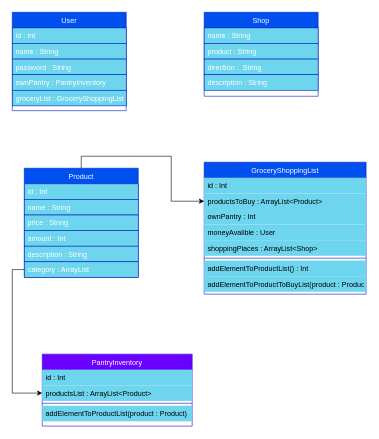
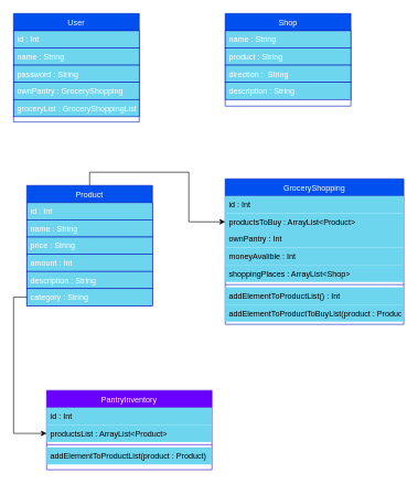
- <mxCell id="6" value="ownPantry : PantryInventory" style="text;align=left;verticalAlign=top;spacingLeft=4;spacingRight=4;overflow=hidden;rotatable=0;points=[[0,0.5],[1,0.5]];portConstraint=eastwest;rounded=0;shadow=0;html=0;fillColor=#6ED5EF;fontColor=#ffffff;strokeColor=#001DBC;" vertex="1" parent="2"><mxGeometry y="104" width="190" height="26" as="geometry" /></mxCell>
+ <mxCell id="6" value="ownPantry : GroceryShopping" style="text;align=left;verticalAlign=top;spacingLeft=4;spacingRight=4;overflow=hidden;rotatable=0;points=[[0,0.5],[1,0.5]];portConstraint=eastwest;rounded=0;shadow=0;html=0;fillColor=#6ED5EF;fontColor=#ffffff;strokeColor=#001DBC;" vertex="1" parent="2"><mxGeometry y="104" width="190" height="26" as="geometry" /></mxCell>
- <mxCell id="21" value="GroceryShoppingList" style="swimlane;fontStyle=0;align=center;verticalAlign=top;childLayout=stackLayout;horizontal=1;startSize=26;horizontalStack=0;resizeParent=1;resizeLast=0;collapsible=1;marginBottom=0;rounded=0;shadow=0;strokeWidth=1;fillColor=#0050ef;fontColor=#ffffff;strokeColor=#001DBC;" vertex="1" parent="1"><mxGeometry x="340" y="270" width="270" height="220" as="geometry"><mxRectangle x="230" y="140" width="160" height="26" as="alternateBounds" /></mxGeometry></mxCell>
+ <mxCell id="21" value="GroceryShopping" style="swimlane;fontStyle=0;align=center;verticalAlign=top;childLayout=stackLayout;horizontal=1;startSize=26;horizontalStack=0;resizeParent=1;resizeLast=0;collapsible=1;marginBottom=0;rounded=0;shadow=0;strokeWidth=1;fillColor=#0050ef;fontColor=#ffffff;strokeColor=#001DBC;" vertex="1" parent="1"><mxGeometry x="340" y="270" width="270" height="220" as="geometry"><mxRectangle x="230" y="140" width="160" height="26" as="alternateBounds" /></mxGeometry></mxCell>
- <mxCell id="25" value="moneyAvalible : User" style="text;align=left;verticalAlign=top;spacingLeft=4;spacingRight=4;overflow=hidden;rotatable=0;points=[[0,0.5],[1,0.5]];portConstraint=eastwest;fillColor=#6ED5EF;" vertex="1" parent="21"><mxGeometry y="104" width="270" height="26" as="geometry" /></mxCell>
+ <mxCell id="25" value="moneyAvalible : Int" style="text;align=left;verticalAlign=top;spacingLeft=4;spacingRight=4;overflow=hidden;rotatable=0;points=[[0,0.5],[1,0.5]];portConstraint=eastwest;fillColor=#6ED5EF;" vertex="1" parent="21"><mxGeometry y="104" width="270" height="26" as="geometry" /></mxCell>
- <mxCell id="20" value="category : ArrayList" style="text;align=left;verticalAlign=top;spacingLeft=4;spacingRight=4;overflow=hidden;rotatable=0;points=[[0,0.5],[1,0.5]];portConstraint=eastwest;rounded=0;shadow=0;html=0;fillColor=#6ED5EF;fontColor=#ffffff;strokeColor=#001DBC;" vertex="1" parent="14"><mxGeometry y="156" width="190" height="26" as="geometry" /></mxCell>
+ <mxCell id="20" value="category : String" style="text;align=left;verticalAlign=top;spacingLeft=4;spacingRight=4;overflow=hidden;rotatable=0;points=[[0,0.5],[1,0.5]];portConstraint=eastwest;rounded=0;shadow=0;html=0;fillColor=#6ED5EF;fontColor=#ffffff;strokeColor=#001DBC;" vertex="1" parent="14"><mxGeometry y="156" width="190" height="26" as="geometry" /></mxCell>
